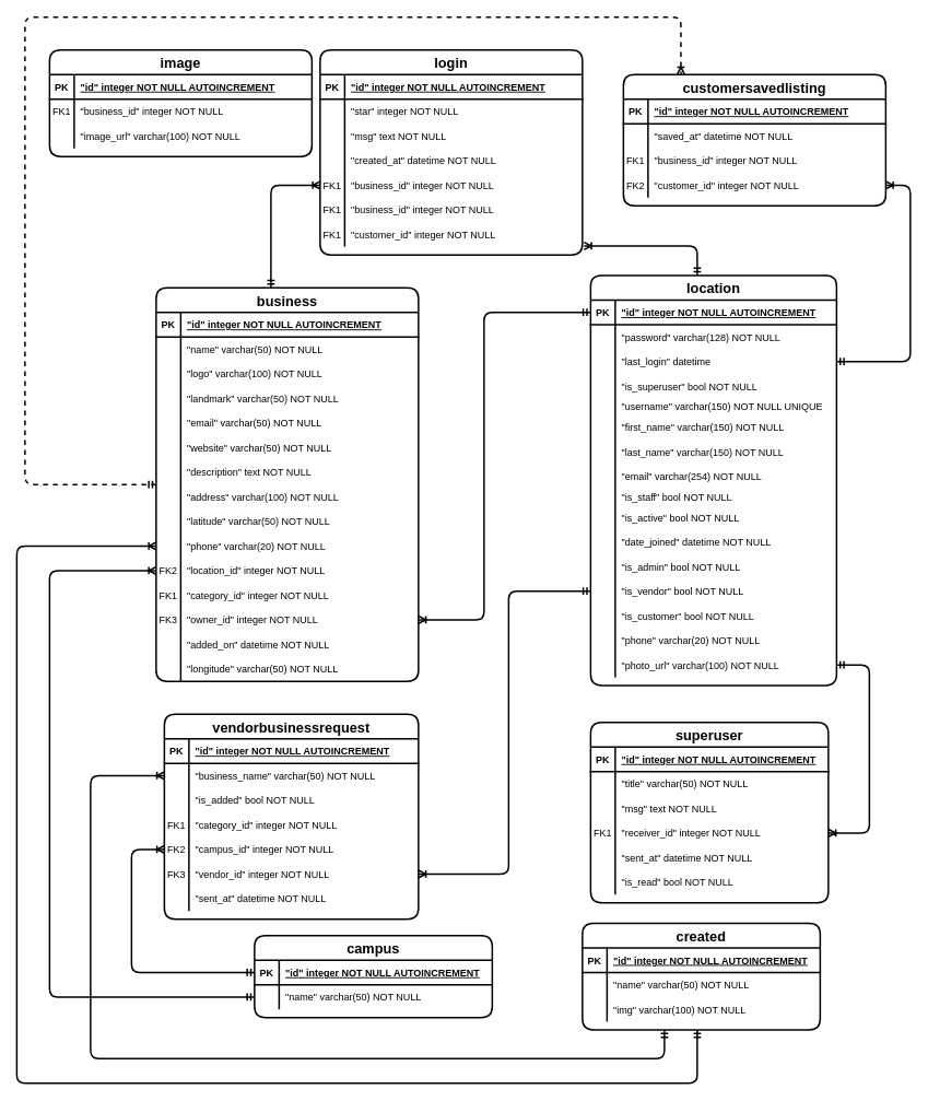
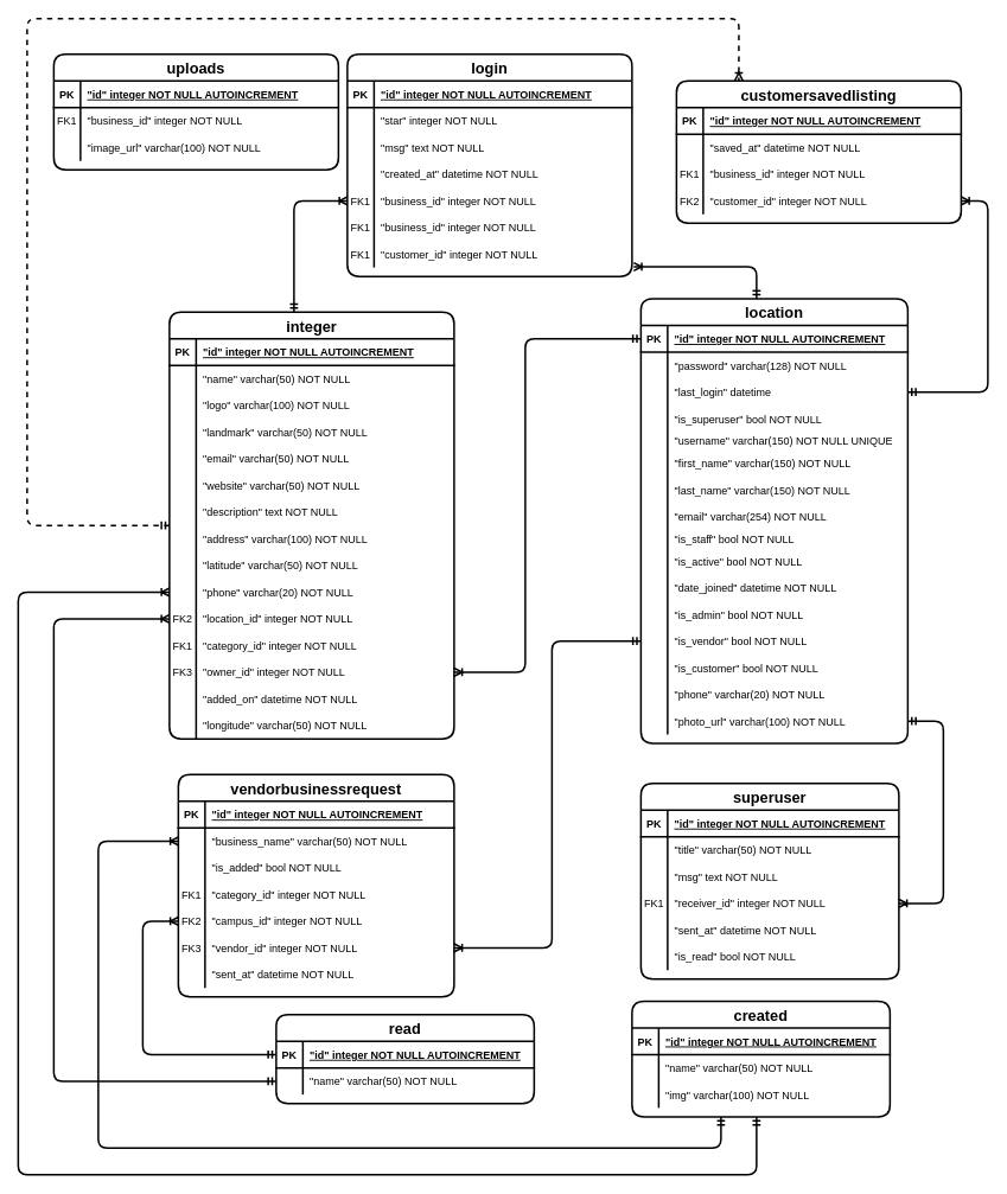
- <mxCell id="138" value="image" style="shape=table;startSize=30;container=1;collapsible=1;childLayout=tableLayout;fixedRows=1;rowLines=0;fontStyle=1;align=center;resizeLast=1;rounded=1;strokeWidth=2;fontSize=17;" parent="1" vertex="1"><mxGeometry x="60" y="60" width="320" height="130" as="geometry" /></mxCell>
+ <mxCell id="138" value="uploads" style="shape=table;startSize=30;container=1;collapsible=1;childLayout=tableLayout;fixedRows=1;rowLines=0;fontStyle=1;align=center;resizeLast=1;rounded=1;strokeWidth=2;fontSize=17;" parent="1" vertex="1"><mxGeometry x="60" y="60" width="320" height="130" as="geometry" /></mxCell>
- <mxCell id="2" value="business" style="shape=table;startSize=30;container=1;collapsible=1;childLayout=tableLayout;fixedRows=1;rowLines=0;fontStyle=1;align=center;resizeLast=1;rounded=1;strokeWidth=2;fontSize=17;" parent="1" vertex="1"><mxGeometry x="190" y="350" width="320" height="480" as="geometry" /></mxCell>
+ <mxCell id="2" value="integer" style="shape=table;startSize=30;container=1;collapsible=1;childLayout=tableLayout;fixedRows=1;rowLines=0;fontStyle=1;align=center;resizeLast=1;rounded=1;strokeWidth=2;fontSize=17;" parent="1" vertex="1"><mxGeometry x="190" y="350" width="320" height="480" as="geometry" /></mxCell>
- <mxCell id="193" value="campus" style="shape=table;startSize=30;container=1;collapsible=1;childLayout=tableLayout;fixedRows=1;rowLines=0;fontStyle=1;align=center;resizeLast=1;rounded=1;strokeWidth=2;fontSize=17;" parent="1" vertex="1"><mxGeometry x="310" y="1140" width="290" height="100" as="geometry" /></mxCell>
+ <mxCell id="193" value="read" style="shape=table;startSize=30;container=1;collapsible=1;childLayout=tableLayout;fixedRows=1;rowLines=0;fontStyle=1;align=center;resizeLast=1;rounded=1;strokeWidth=2;fontSize=17;" parent="1" vertex="1"><mxGeometry x="310" y="1140" width="290" height="100" as="geometry" /></mxCell>
